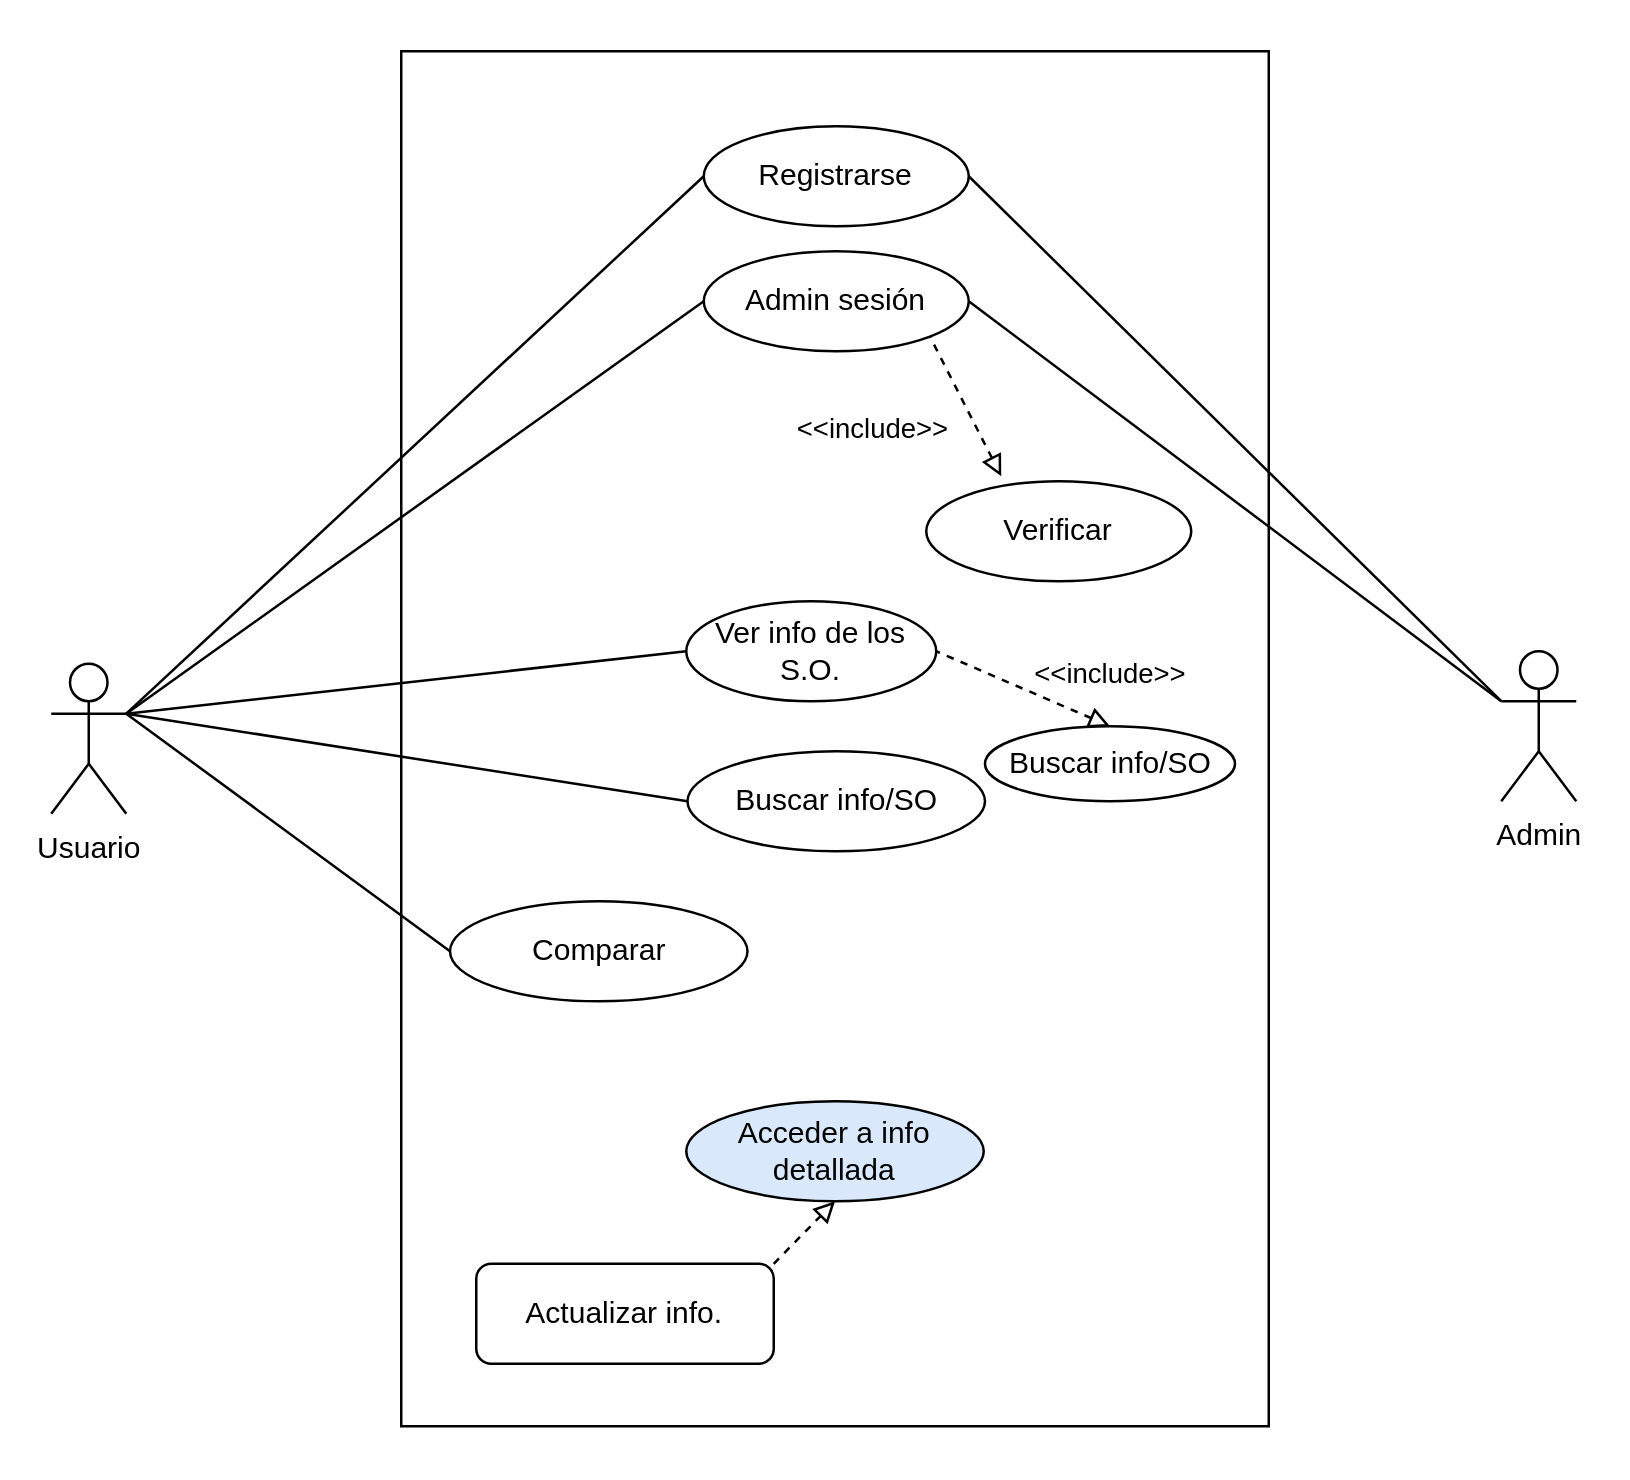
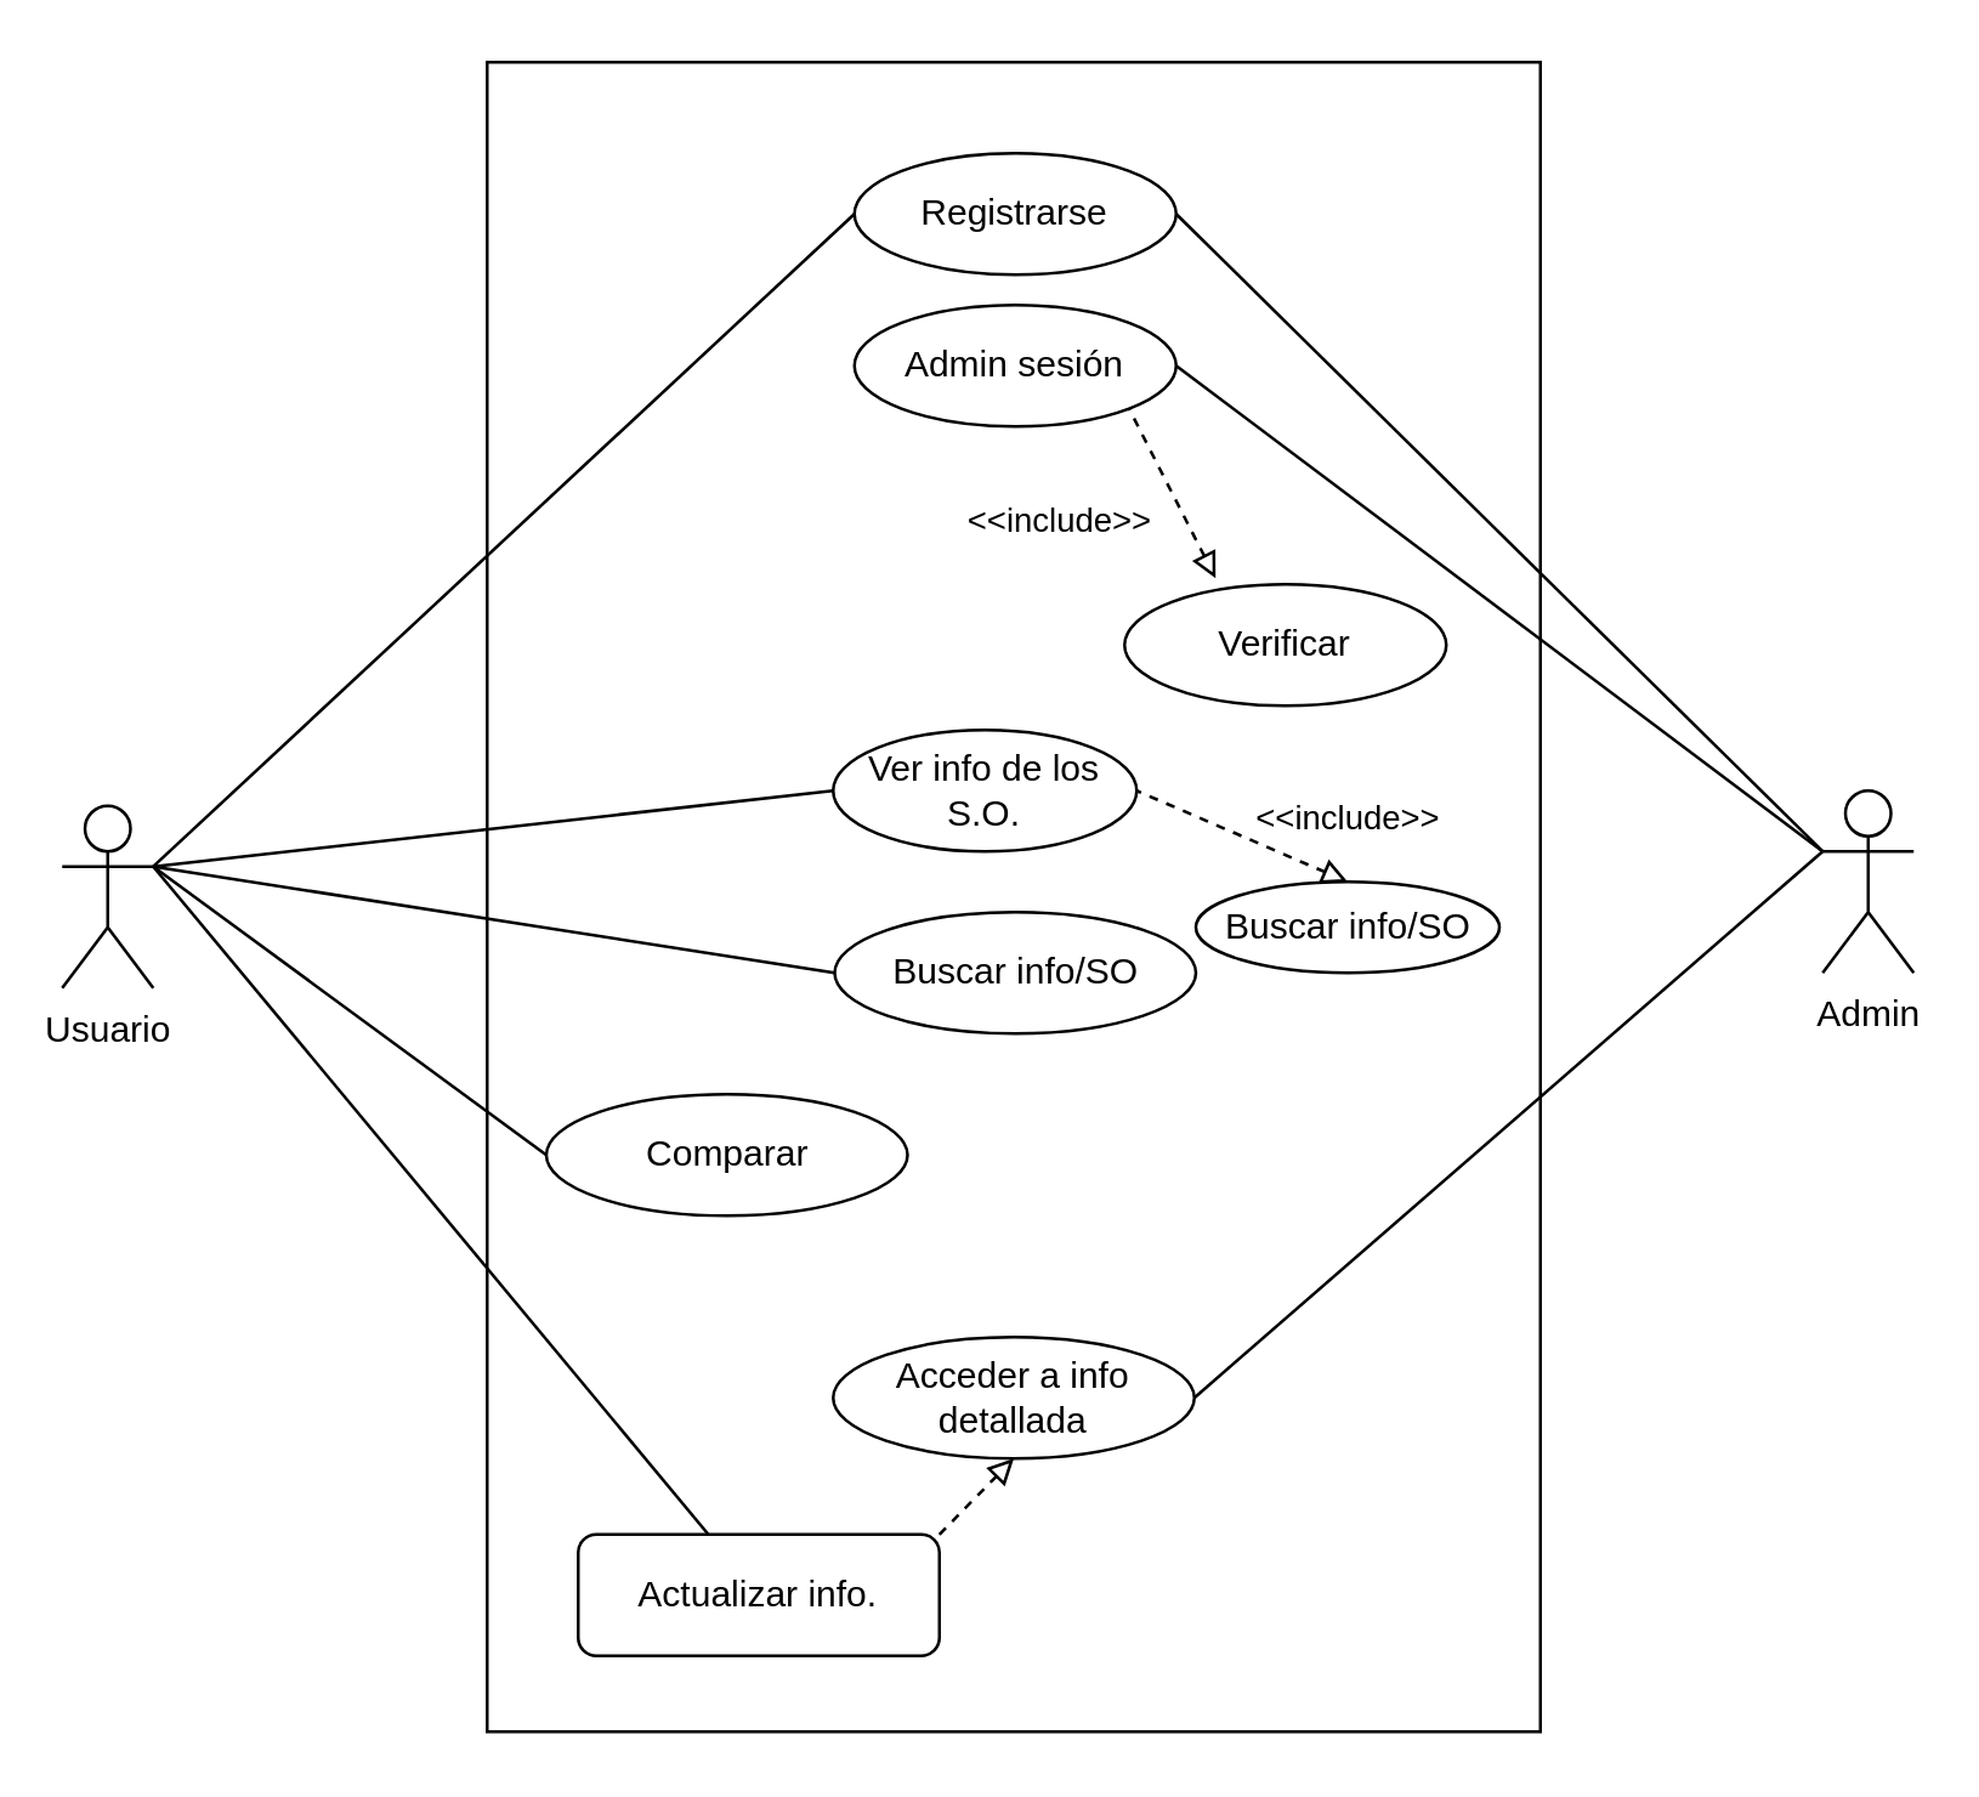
- <mxCell id="10" value="" style="endArrow=none;html=1;rounded=0;exitX=1;exitY=0.333;exitDx=0;exitDy=0;exitPerimeter=0;entryX=0;entryY=0.5;entryDx=0;entryDy=0;" edge="1" parent="1" source="3" target="6"><mxGeometry width="50" height="50" relative="1" as="geometry"><mxPoint x="110" y="220" as="sourcePoint" /><mxPoint x="160" y="170" as="targetPoint" /></mxGeometry></mxCell>
+ <mxCell id="10" value="" style="endArrow=none;html=1;rounded=0;exitX=1;exitY=0.333;exitDx=0;exitDy=0;exitPerimeter=0;" edge="1" parent="1" source="3" target="23"><mxGeometry width="50" height="50" relative="1" as="geometry"><mxPoint x="110" y="220" as="sourcePoint" /><mxPoint x="160" y="170" as="targetPoint" /></mxGeometry></mxCell>
+ <mxCell id="17" value="" style="endArrow=none;html=1;rounded=0;entryX=1;entryY=0.5;entryDx=0;entryDy=0;exitX=0;exitY=0.333;exitDx=0;exitDy=0;exitPerimeter=0;" edge="1" parent="1" source="4" target="16"><mxGeometry width="50" height="50" relative="1" as="geometry"><mxPoint x="380" y="260" as="sourcePoint" /><mxPoint x="430" y="210" as="targetPoint" /></mxGeometry></mxCell>
- <mxCell id="16" value="Acceder a info detallada" style="ellipse;whiteSpace=wrap;html=1;fillColor=#dae8fc;" vertex="1" parent="1"><mxGeometry x="274" y="440" width="119" height="40" as="geometry" /></mxCell>
+ <mxCell id="16" value="Acceder a info detallada" style="ellipse;whiteSpace=wrap;html=1;" vertex="1" parent="1"><mxGeometry x="274" y="440" width="119" height="40" as="geometry" /></mxCell>
